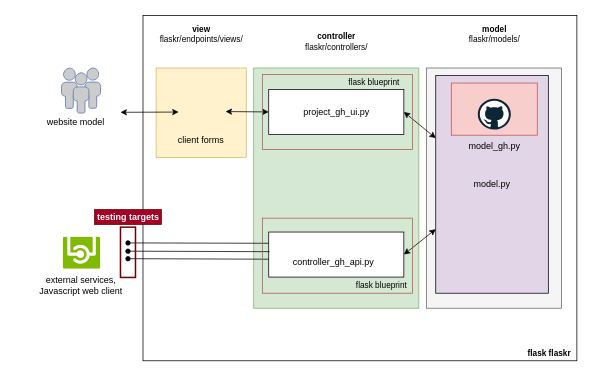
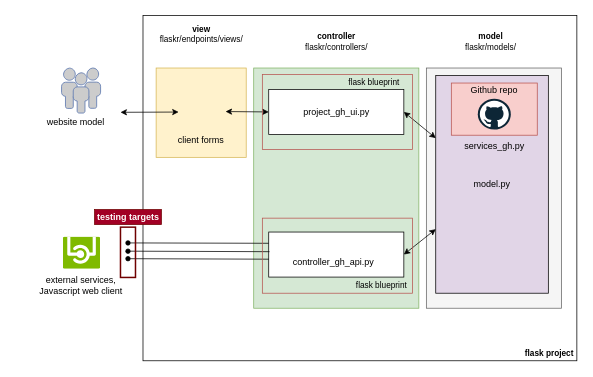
- <mxCell id="12" value="&lt;span style=&quot;font-size: 11px&quot;&gt;&lt;b&gt;model&lt;/b&gt;&lt;br&gt;flaskr/models/&lt;br&gt;&lt;/span&gt;" style="text;html=1;strokeColor=none;fillColor=none;align=center;verticalAlign=middle;whiteSpace=wrap;rounded=0;fontSize=11;" parent="1" vertex="1"><mxGeometry x="567.5" y="20" width="181" height="49" as="geometry" /></mxCell>
+ <mxCell id="12" value="&lt;span style=&quot;font-size: 11px&quot;&gt;&lt;b&gt;model&lt;/b&gt;&lt;br&gt;flaskr/models/&lt;br&gt;&lt;/span&gt;" style="text;html=1;strokeColor=none;fillColor=none;align=center;verticalAlign=middle;whiteSpace=wrap;rounded=0;fontSize=11;" parent="1" vertex="1"><mxGeometry x="562.5" y="30" width="181" height="49" as="geometry" /></mxCell>
+ <mxCell id="30" value="Github repo&lt;br&gt;" style="text;html=1;strokeColor=none;fillColor=none;align=center;verticalAlign=middle;whiteSpace=wrap;rounded=0;" parent="1" vertex="1"><mxGeometry x="618" y="110" width="80" height="20" as="geometry" /></mxCell>
- <mxCell id="6" value="model_gh.py" style="rounded=0;whiteSpace=wrap;html=1;labelPosition=center;verticalLabelPosition=bottom;align=center;verticalAlign=top;fillColor=#f8cecc;strokeColor=#b85450;" vertex="1" parent="1"><mxGeometry x="600.75" y="110" width="114.5" height="69.5" as="geometry" /></mxCell>
+ <mxCell id="6" value="services_gh.py" style="rounded=0;whiteSpace=wrap;html=1;labelPosition=center;verticalLabelPosition=bottom;align=center;verticalAlign=top;fillColor=#f8cecc;strokeColor=#b85450;" vertex="1" parent="1"><mxGeometry x="600.75" y="110" width="114.5" height="69.5" as="geometry" /></mxCell>
- <mxCell id="22" value="flask flaskr" style="text;html=1;strokeColor=none;fillColor=none;align=center;verticalAlign=middle;whiteSpace=wrap;rounded=0;fontSize=11;fontStyle=1" parent="1" vertex="1"><mxGeometry x="697" y="460" width="69" height="20" as="geometry" /></mxCell>
+ <mxCell id="22" value="flask project" style="text;html=1;strokeColor=none;fillColor=none;align=center;verticalAlign=middle;whiteSpace=wrap;rounded=0;fontSize=11;fontStyle=1" parent="1" vertex="1"><mxGeometry x="697" y="460" width="69" height="20" as="geometry" /></mxCell>
